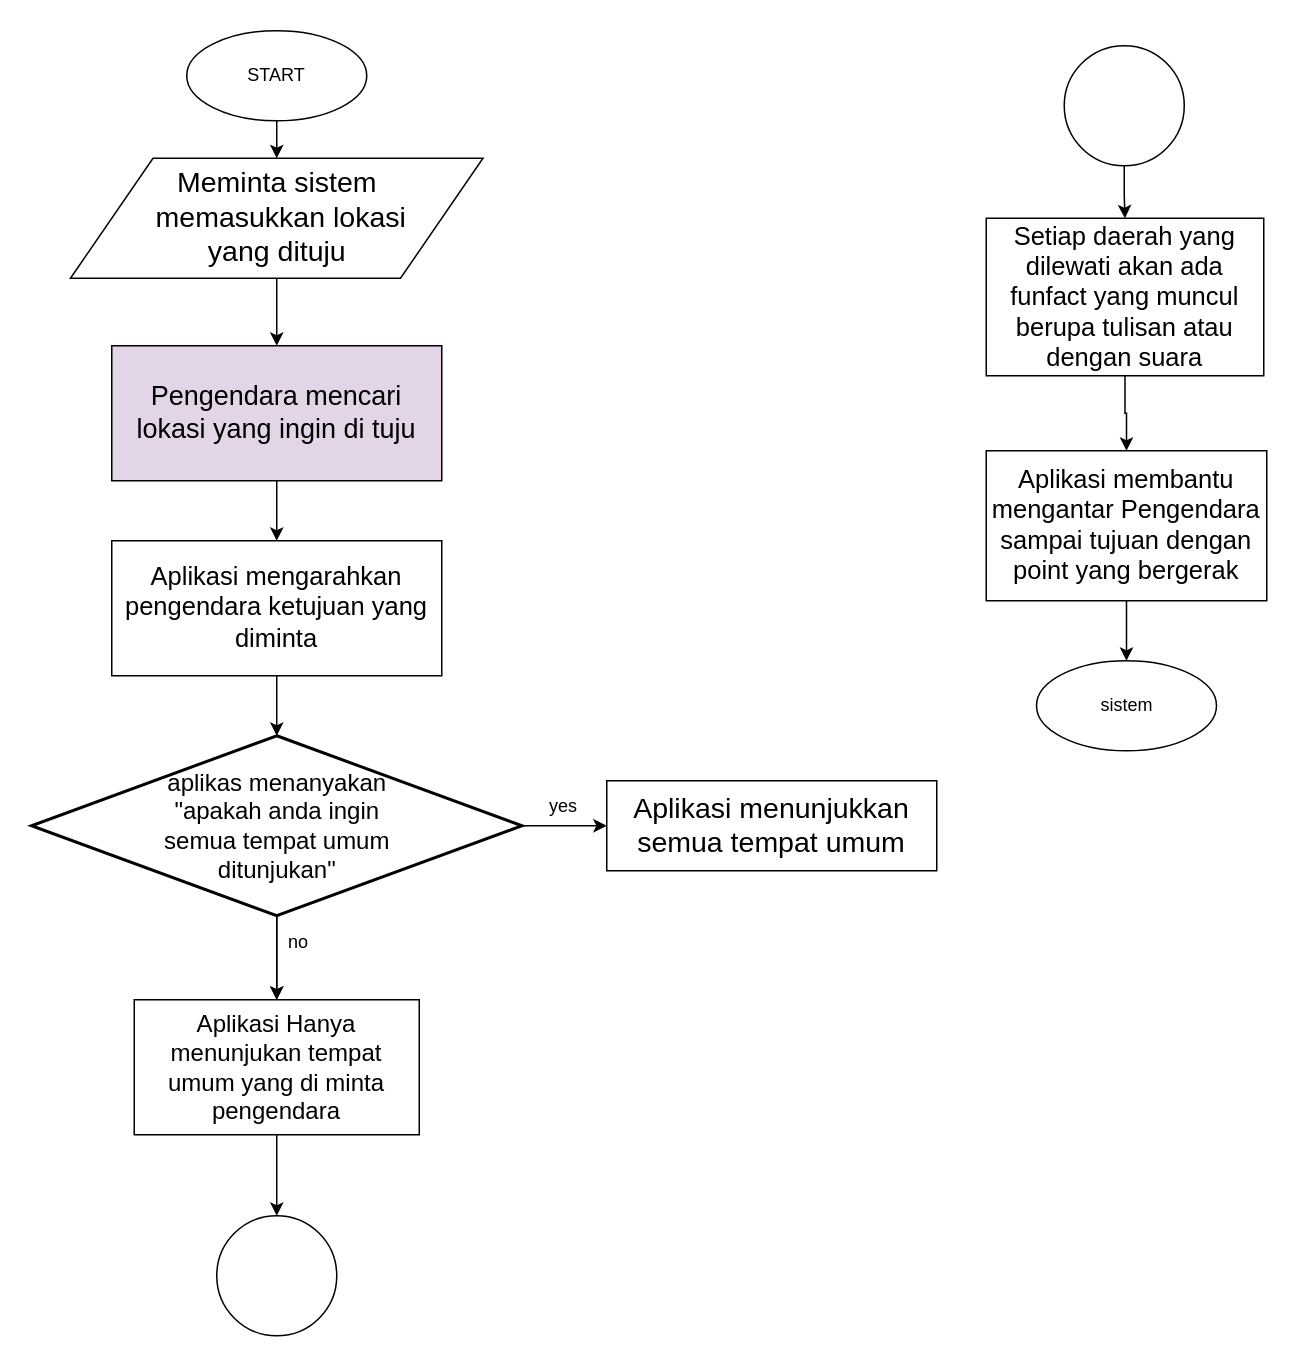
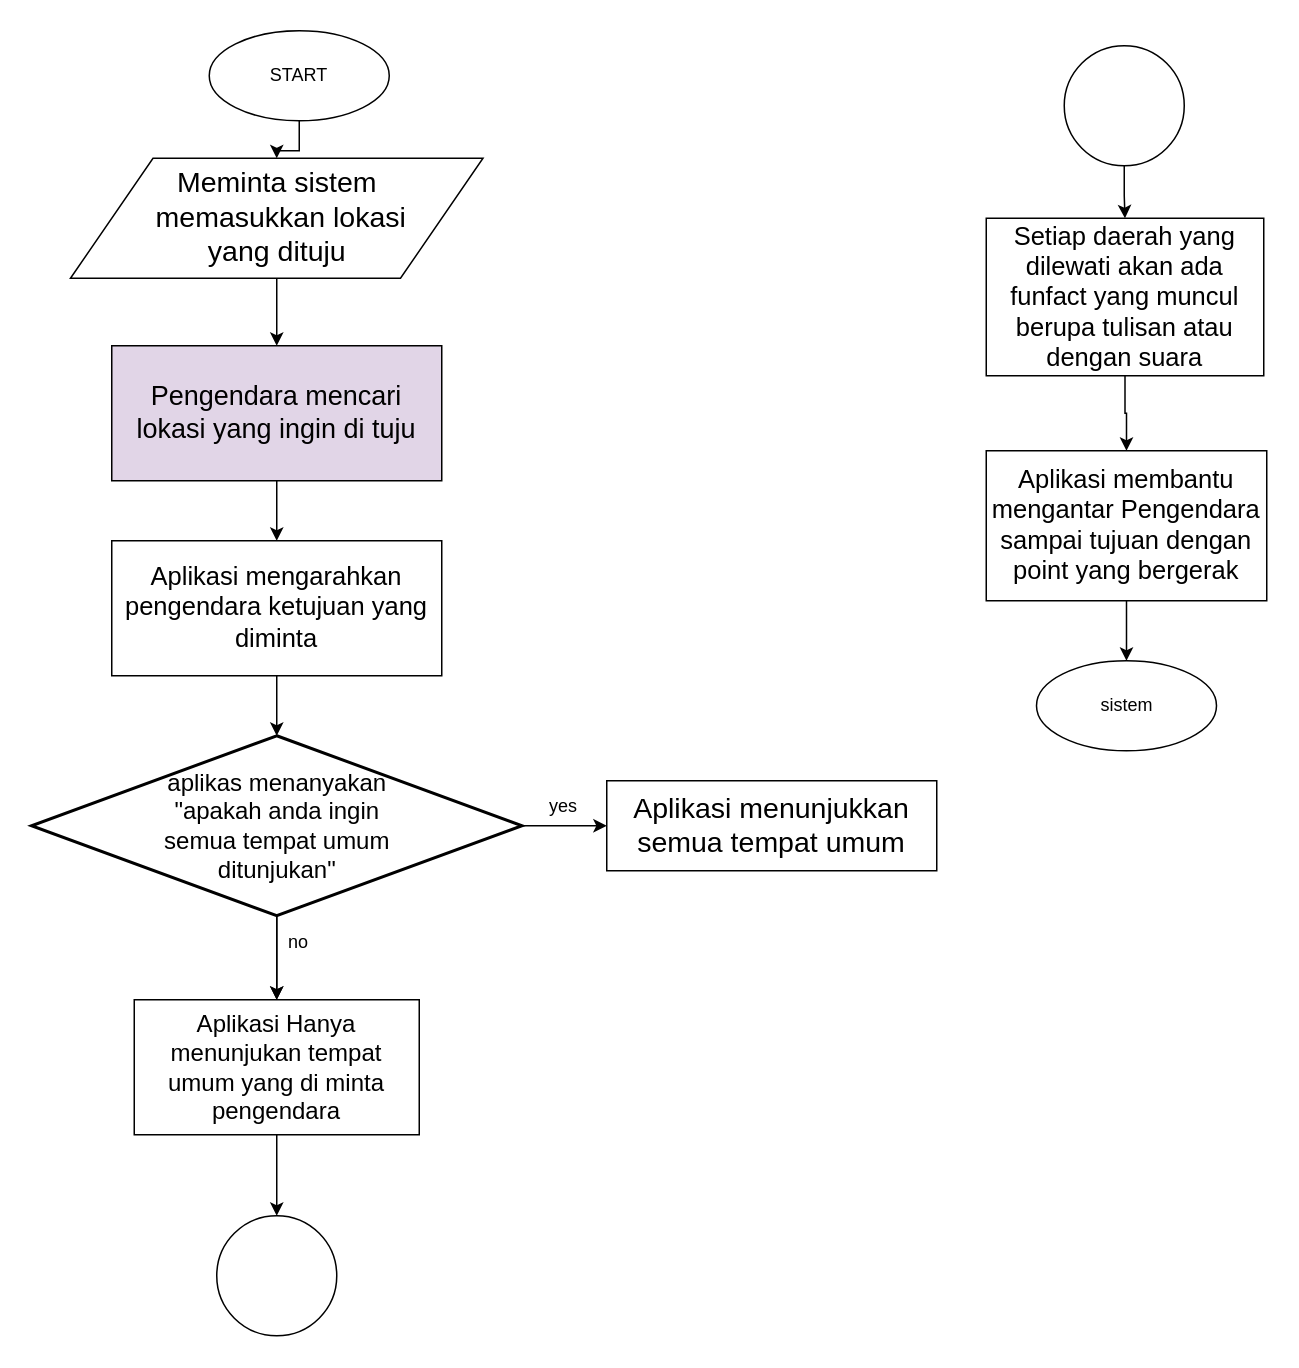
- <mxCell id="4" value="START" style="ellipse;whiteSpace=wrap;html=1;" vertex="1" parent="1"><mxGeometry x="124" y="20" width="120" height="60" as="geometry" /></mxCell>
+ <mxCell id="4" value="START" style="ellipse;whiteSpace=wrap;html=1;" vertex="1" parent="1"><mxGeometry x="139" y="20" width="120" height="60" as="geometry" /></mxCell>
